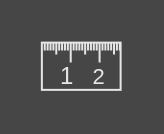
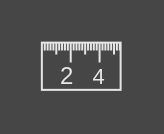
- <mxCell id="2" value="1" style="strokeWidth=1;shadow=0;dashed=0;align=left;html=1;shape=mxgraph.mockup.misc.ruler2;dx=14.432;rulerOrient=up;unitSize=10;fontColor=#E6E6E6;spacingLeft=10.432;align=left;verticalAlign=middle;spacingBottom=0;spacingTop=10;spacingRight=0;spacing=0;strokeColor=#E6E6E6;fillColor=none;" vertex="1" parent="1"><mxGeometry x="20.43" y="20.81" width="39.38" height="23.62" as="geometry" /></mxCell>
+ <mxCell id="2" value="2" style="strokeWidth=1;shadow=0;dashed=0;align=left;html=1;shape=mxgraph.mockup.misc.ruler2;dx=14.432;rulerOrient=up;unitSize=10;fontColor=#E6E6E6;spacingLeft=10.432;align=left;verticalAlign=middle;spacingBottom=0;spacingTop=10;spacingRight=0;spacing=0;strokeColor=#E6E6E6;fillColor=none;" vertex="1" parent="1"><mxGeometry x="20.43" y="20.81" width="39.38" height="23.62" as="geometry" /></mxCell>
